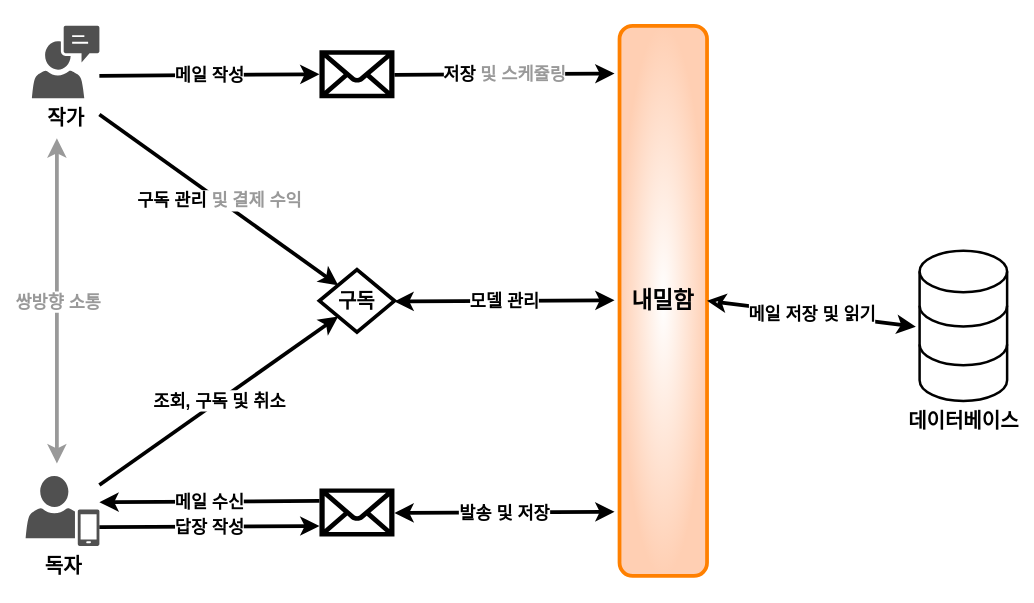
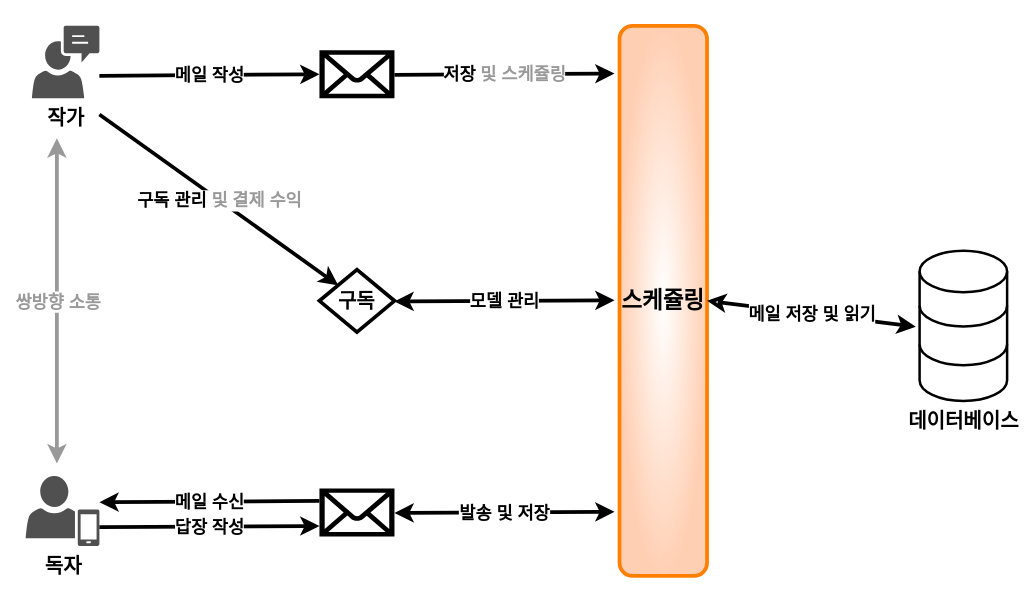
- <mxCell id="5" value="&lt;b&gt;&lt;font style=&quot;font-size: 18px;&quot;&gt;내밀함&lt;/font&gt;&lt;/b&gt;" style="rounded=1;whiteSpace=wrap;html=1;fillColor=default;strokeWidth=3;strokeColor=#FF8000;gradientColor=#FFCFB3;gradientDirection=radial;" vertex="1" parent="1"><mxGeometry x="495" y="20" width="70" height="440" as="geometry" /></mxCell>
+ <mxCell id="5" value="&lt;b&gt;&lt;font style=&quot;font-size: 18px;&quot;&gt;스케쥴링&lt;/font&gt;&lt;/b&gt;" style="rounded=1;whiteSpace=wrap;html=1;fillColor=default;strokeWidth=3;strokeColor=#FF8000;gradientColor=#FFCFB3;gradientDirection=radial;" vertex="1" parent="1"><mxGeometry x="495" y="20" width="70" height="440" as="geometry" /></mxCell>
- <mxCell id="23" value="" style="endArrow=classic;html=1;rounded=0;entryX=0;entryY=1;entryDx=0;entryDy=0;strokeWidth=3;" edge="1" parent="1" source="3" target="22"><mxGeometry relative="1" as="geometry"><mxPoint x="79" y="311" as="sourcePoint" /><mxPoint x="255" y="310" as="targetPoint" /></mxGeometry></mxCell>
- <mxCell id="24" value="&lt;span style=&quot;font-size: 14px;&quot;&gt;&lt;b&gt;조회, 구독 및 취소&lt;/b&gt;&lt;/span&gt;" style="edgeLabel;resizable=0;html=1;align=center;verticalAlign=middle;" connectable="0" vertex="1" parent="23"><mxGeometry relative="1" as="geometry" /></mxCell>
